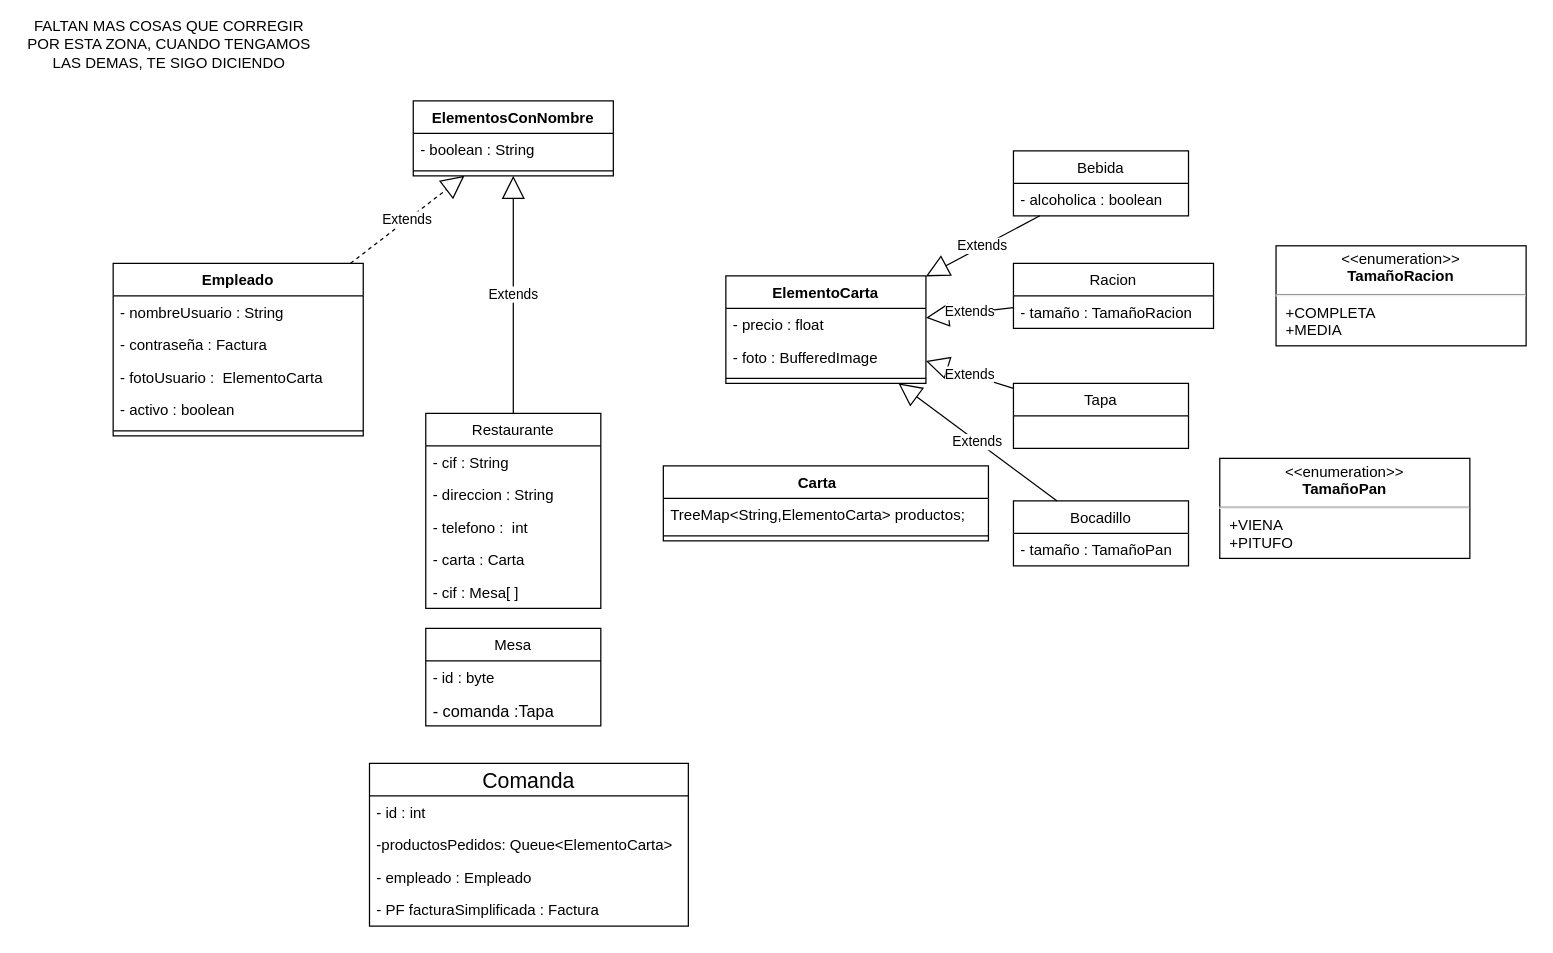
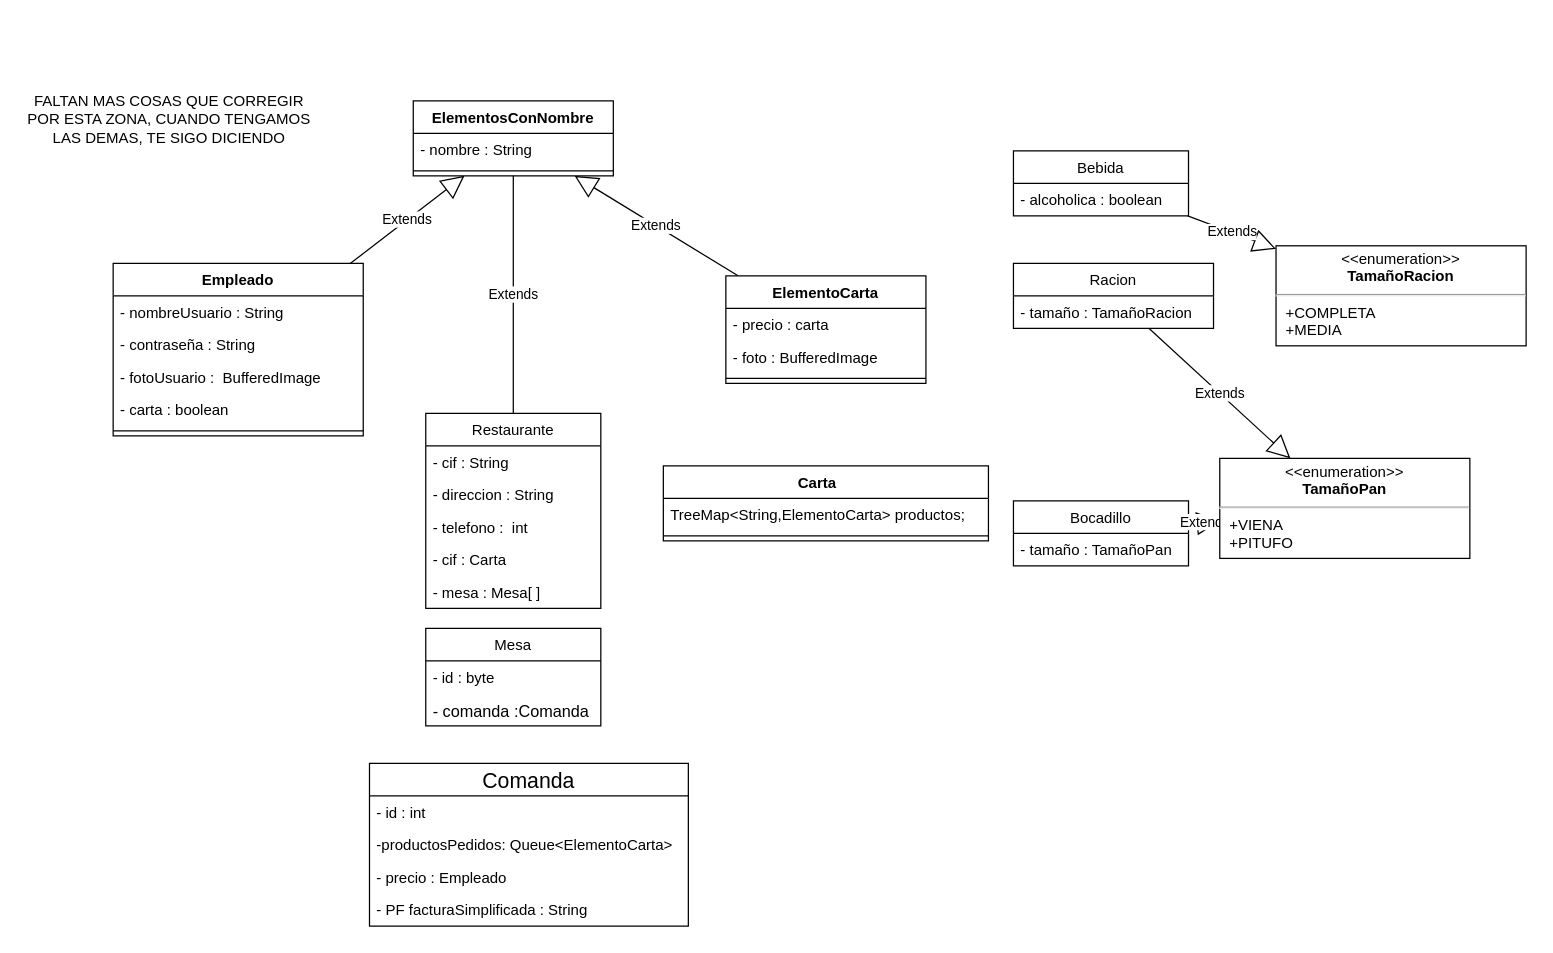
- <mxCell id="3" value="FALTAN MAS COSAS QUE CORREGIR POR ESTA ZONA, CUANDO TENGAMOS LAS DEMAS, TE SIGO DICIENDO" style="text;html=1;strokeColor=none;fillColor=none;align=center;verticalAlign=middle;whiteSpace=wrap;rounded=0;" vertex="1" parent="1"><mxGeometry x="20" y="20" width="230" height="30" as="geometry" /></mxCell>
+ <mxCell id="3" value="FALTAN MAS COSAS QUE CORREGIR POR ESTA ZONA, CUANDO TENGAMOS LAS DEMAS, TE SIGO DICIENDO" style="text;html=1;strokeColor=none;fillColor=none;align=center;verticalAlign=middle;whiteSpace=wrap;rounded=0;" vertex="1" parent="1"><mxGeometry x="20" y="80" width="230" height="30" as="geometry" /></mxCell>
- <mxCell id="30" value="- boolean : String" style="text;strokeColor=none;fillColor=none;align=left;verticalAlign=top;spacingLeft=4;spacingRight=4;overflow=hidden;rotatable=0;points=[[0,0.5],[1,0.5]];portConstraint=eastwest;fontSize=12;" vertex="1" parent="29"><mxGeometry y="26" width="160" height="26" as="geometry" /></mxCell>
+ <mxCell id="30" value="- nombre : String" style="text;strokeColor=none;fillColor=none;align=left;verticalAlign=top;spacingLeft=4;spacingRight=4;overflow=hidden;rotatable=0;points=[[0,0.5],[1,0.5]];portConstraint=eastwest;fontSize=12;" vertex="1" parent="29"><mxGeometry y="26" width="160" height="26" as="geometry" /></mxCell>
- <mxCell id="6" value="Extends" style="endArrow=block;endSize=16;endFill=0;html=1;rounded=0;" edge="1" parent="1" source="32" target="29"><mxGeometry width="160" relative="1" as="geometry"><mxPoint x="410" y="276" as="sourcePoint" /><mxPoint x="410" y="120" as="targetPoint" /></mxGeometry></mxCell>
+ <mxCell id="6" value="Extends" style="endArrow=none;endSize=16;endFill=0;html=1;rounded=0;" edge="1" parent="1" source="32" target="29"><mxGeometry width="160" relative="1" as="geometry"><mxPoint x="410" y="276" as="sourcePoint" /><mxPoint x="410" y="120" as="targetPoint" /></mxGeometry></mxCell>
+ <mxCell id="4" value="Extends" style="endArrow=block;endSize=16;endFill=0;html=1;rounded=0;" edge="1" parent="1" source="7" target="29"><mxGeometry width="160" relative="1" as="geometry"><mxPoint x="910" y="404" as="sourcePoint" /><mxPoint x="442.216" y="120" as="targetPoint" /></mxGeometry></mxCell>
- <mxCell id="13" value="Extends" style="endArrow=block;endSize=16;endFill=0;html=1;rounded=0;" edge="1" parent="1" source="11" target="7"><mxGeometry width="160" relative="1" as="geometry"><mxPoint x="800" y="160" as="sourcePoint" /><mxPoint x="960" y="160" as="targetPoint" /></mxGeometry></mxCell>
+ <mxCell id="13" value="Extends" style="endArrow=block;endSize=16;endFill=0;html=1;rounded=0;" edge="1" parent="1" source="11" target="2"><mxGeometry width="160" relative="1" as="geometry"><mxPoint x="800" y="160" as="sourcePoint" /><mxPoint x="960" y="160" as="targetPoint" /></mxGeometry></mxCell>
- <mxCell id="5" value="Extends" style="endArrow=block;endSize=16;endFill=0;html=1;rounded=0;dashed=1;" edge="1" parent="1" source="23" target="29"><mxGeometry width="160" relative="1" as="geometry"><mxPoint x="198.907" y="220" as="sourcePoint" /><mxPoint x="377.391" y="120" as="targetPoint" /></mxGeometry></mxCell>
+ <mxCell id="5" value="Extends" style="endArrow=block;endSize=16;endFill=0;html=1;rounded=0;" edge="1" parent="1" source="23" target="29"><mxGeometry width="160" relative="1" as="geometry"><mxPoint x="198.907" y="220" as="sourcePoint" /><mxPoint x="377.391" y="120" as="targetPoint" /></mxGeometry></mxCell>
- <mxCell id="16" value="Extends" style="endArrow=block;endSize=16;endFill=0;html=1;rounded=0;" edge="1" parent="1" source="14" target="7"><mxGeometry width="160" relative="1" as="geometry"><mxPoint x="844.876" y="154" as="sourcePoint" /><mxPoint x="760" y="202.905" as="targetPoint" /></mxGeometry></mxCell>
+ <mxCell id="16" value="Extends" style="endArrow=block;endSize=16;endFill=0;html=1;rounded=0;" edge="1" parent="1" source="14" target="22"><mxGeometry width="160" relative="1" as="geometry"><mxPoint x="844.876" y="154" as="sourcePoint" /><mxPoint x="760" y="202.905" as="targetPoint" /></mxGeometry></mxCell>
- <mxCell id="8" value="- precio : float" style="text;strokeColor=none;fillColor=none;align=left;verticalAlign=top;spacingLeft=4;spacingRight=4;overflow=hidden;rotatable=0;points=[[0,0.5],[1,0.5]];portConstraint=eastwest;" vertex="1" parent="7"><mxGeometry y="26" width="160" height="26" as="geometry" /></mxCell>
+ <mxCell id="8" value="- precio : carta" style="text;strokeColor=none;fillColor=none;align=left;verticalAlign=top;spacingLeft=4;spacingRight=4;overflow=hidden;rotatable=0;points=[[0,0.5],[1,0.5]];portConstraint=eastwest;" vertex="1" parent="7"><mxGeometry y="26" width="160" height="26" as="geometry" /></mxCell>
- <mxCell id="25" value="- contraseña : Factura" style="text;strokeColor=none;fillColor=none;align=left;verticalAlign=top;spacingLeft=4;spacingRight=4;overflow=hidden;rotatable=0;points=[[0,0.5],[1,0.5]];portConstraint=eastwest;" vertex="1" parent="23"><mxGeometry y="52" width="200" height="26" as="geometry" /></mxCell>
+ <mxCell id="25" value="- contraseña : String" style="text;strokeColor=none;fillColor=none;align=left;verticalAlign=top;spacingLeft=4;spacingRight=4;overflow=hidden;rotatable=0;points=[[0,0.5],[1,0.5]];portConstraint=eastwest;" vertex="1" parent="23"><mxGeometry y="52" width="200" height="26" as="geometry" /></mxCell>
- <mxCell id="20" value="Extends" style="endArrow=block;endSize=16;endFill=0;html=1;rounded=0;" edge="1" parent="1" source="17" target="7"><mxGeometry width="160" relative="1" as="geometry"><mxPoint x="840" y="245.522" as="sourcePoint" /><mxPoint x="760" y="247.261" as="targetPoint" /></mxGeometry></mxCell>
- <mxCell id="26" value="- fotoUsuario :  ElementoCarta" style="text;strokeColor=none;fillColor=none;align=left;verticalAlign=top;spacingLeft=4;spacingRight=4;overflow=hidden;rotatable=0;points=[[0,0.5],[1,0.5]];portConstraint=eastwest;" vertex="1" parent="23"><mxGeometry y="78" width="200" height="26" as="geometry" /></mxCell>
+ <mxCell id="26" value="- fotoUsuario :  BufferedImage" style="text;strokeColor=none;fillColor=none;align=left;verticalAlign=top;spacingLeft=4;spacingRight=4;overflow=hidden;rotatable=0;points=[[0,0.5],[1,0.5]];portConstraint=eastwest;" vertex="1" parent="23"><mxGeometry y="78" width="200" height="26" as="geometry" /></mxCell>
- <mxCell id="27" value="- activo : boolean" style="text;strokeColor=none;fillColor=none;align=left;verticalAlign=top;spacingLeft=4;spacingRight=4;overflow=hidden;rotatable=0;points=[[0,0.5],[1,0.5]];portConstraint=eastwest;" vertex="1" parent="23"><mxGeometry y="104" width="200" height="26" as="geometry" /></mxCell>
+ <mxCell id="27" value="- carta : boolean" style="text;strokeColor=none;fillColor=none;align=left;verticalAlign=top;spacingLeft=4;spacingRight=4;overflow=hidden;rotatable=0;points=[[0,0.5],[1,0.5]];portConstraint=eastwest;" vertex="1" parent="23"><mxGeometry y="104" width="200" height="26" as="geometry" /></mxCell>
- <mxCell id="17" value="Tapa" style="swimlane;fontStyle=0;childLayout=stackLayout;horizontal=1;startSize=26;fillColor=none;horizontalStack=0;resizeParent=1;resizeParentMax=0;resizeLast=0;collapsible=1;marginBottom=0;" vertex="1" parent="1"><mxGeometry x="810" y="306" width="140" height="52" as="geometry" /></mxCell>
- <mxCell id="21" value="Extends" style="endArrow=block;endSize=16;endFill=0;html=1;rounded=0;" edge="1" parent="1" source="18" target="7"><mxGeometry width="160" relative="1" as="geometry"><mxPoint x="850" y="255.522" as="sourcePoint" /><mxPoint x="770" y="257.261" as="targetPoint" /></mxGeometry></mxCell>
+ <mxCell id="21" value="Extends" style="endArrow=block;endSize=16;endFill=0;html=1;rounded=0;" edge="1" parent="1" source="18" target="22"><mxGeometry width="160" relative="1" as="geometry"><mxPoint x="850" y="255.522" as="sourcePoint" /><mxPoint x="770" y="257.261" as="targetPoint" /></mxGeometry></mxCell>
- <mxCell id="36" value="- carta : Carta" style="text;strokeColor=none;fillColor=none;align=left;verticalAlign=top;spacingLeft=4;spacingRight=4;overflow=hidden;rotatable=0;points=[[0,0.5],[1,0.5]];portConstraint=eastwest;" vertex="1" parent="32"><mxGeometry y="104" width="140" height="26" as="geometry" /></mxCell>
+ <mxCell id="36" value="- cif : Carta" style="text;strokeColor=none;fillColor=none;align=left;verticalAlign=top;spacingLeft=4;spacingRight=4;overflow=hidden;rotatable=0;points=[[0,0.5],[1,0.5]];portConstraint=eastwest;" vertex="1" parent="32"><mxGeometry y="104" width="140" height="26" as="geometry" /></mxCell>
- <mxCell id="37" value="- cif : Mesa[ ]" style="text;strokeColor=none;fillColor=none;align=left;verticalAlign=top;spacingLeft=4;spacingRight=4;overflow=hidden;rotatable=0;points=[[0,0.5],[1,0.5]];portConstraint=eastwest;" vertex="1" parent="32"><mxGeometry y="130" width="140" height="26" as="geometry" /></mxCell>
+ <mxCell id="37" value="- mesa : Mesa[ ]" style="text;strokeColor=none;fillColor=none;align=left;verticalAlign=top;spacingLeft=4;spacingRight=4;overflow=hidden;rotatable=0;points=[[0,0.5],[1,0.5]];portConstraint=eastwest;" vertex="1" parent="32"><mxGeometry y="130" width="140" height="26" as="geometry" /></mxCell>
- <mxCell id="40" value="- comanda :Tapa" style="text;strokeColor=none;fillColor=none;align=left;verticalAlign=top;spacingLeft=4;spacingRight=4;overflow=hidden;rotatable=0;points=[[0,0.5],[1,0.5]];portConstraint=eastwest;fontSize=13;" vertex="1" parent="38"><mxGeometry y="52" width="140" height="26" as="geometry" /></mxCell>
+ <mxCell id="40" value="- comanda :Comanda" style="text;strokeColor=none;fillColor=none;align=left;verticalAlign=top;spacingLeft=4;spacingRight=4;overflow=hidden;rotatable=0;points=[[0,0.5],[1,0.5]];portConstraint=eastwest;fontSize=13;" vertex="1" parent="38"><mxGeometry y="52" width="140" height="26" as="geometry" /></mxCell>
- <mxCell id="44" value="- empleado : Empleado" style="text;strokeColor=none;fillColor=none;align=left;verticalAlign=top;spacingLeft=4;spacingRight=4;overflow=hidden;rotatable=0;points=[[0,0.5],[1,0.5]];portConstraint=eastwest;" vertex="1" parent="41"><mxGeometry y="78" width="255" height="26" as="geometry" /></mxCell>
+ <mxCell id="44" value="- precio : Empleado" style="text;strokeColor=none;fillColor=none;align=left;verticalAlign=top;spacingLeft=4;spacingRight=4;overflow=hidden;rotatable=0;points=[[0,0.5],[1,0.5]];portConstraint=eastwest;" vertex="1" parent="41"><mxGeometry y="78" width="255" height="26" as="geometry" /></mxCell>
- <mxCell id="45" value="- PF facturaSimplificada : Factura" style="text;strokeColor=none;fillColor=none;align=left;verticalAlign=top;spacingLeft=4;spacingRight=4;overflow=hidden;rotatable=0;points=[[0,0.5],[1,0.5]];portConstraint=eastwest;" vertex="1" parent="41"><mxGeometry y="104" width="255" height="26" as="geometry" /></mxCell>
+ <mxCell id="45" value="- PF facturaSimplificada : String" style="text;strokeColor=none;fillColor=none;align=left;verticalAlign=top;spacingLeft=4;spacingRight=4;overflow=hidden;rotatable=0;points=[[0,0.5],[1,0.5]];portConstraint=eastwest;" vertex="1" parent="41"><mxGeometry y="104" width="255" height="26" as="geometry" /></mxCell>
